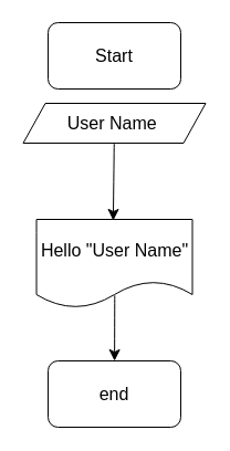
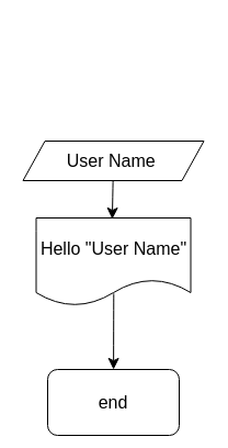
- <mxCell id="2" value="Start" style="rounded=1;whiteSpace=wrap;html=1;fontSize=16;" vertex="1" parent="1"><mxGeometry x="43" y="20" width="120" height="60" as="geometry" /></mxCell>
- <mxCell id="4" value="User Name&amp;nbsp;" style="shape=parallelogram;perimeter=parallelogramPerimeter;whiteSpace=wrap;html=1;fixedSize=1;fontSize=16;" vertex="1" parent="1"><mxGeometry x="20.5" y="93" width="165" height="36" as="geometry" /></mxCell>
+ <mxCell id="4" value="User Name&amp;nbsp;" style="shape=parallelogram;perimeter=parallelogramPerimeter;whiteSpace=wrap;html=1;fixedSize=1;fontSize=16;" vertex="1" parent="1"><mxGeometry x="20.5" y="128" width="165" height="36" as="geometry" /></mxCell>
- <mxCell id="5" value="end" style="rounded=1;whiteSpace=wrap;html=1;fontSize=16;" vertex="1" parent="1"><mxGeometry x="43" y="326" width="120" height="60" as="geometry" /></mxCell>
+ <mxCell id="5" value="end" style="rounded=1;whiteSpace=wrap;html=1;fontSize=16;" vertex="1" parent="1"><mxGeometry x="43" y="336" width="120" height="60" as="geometry" /></mxCell>
